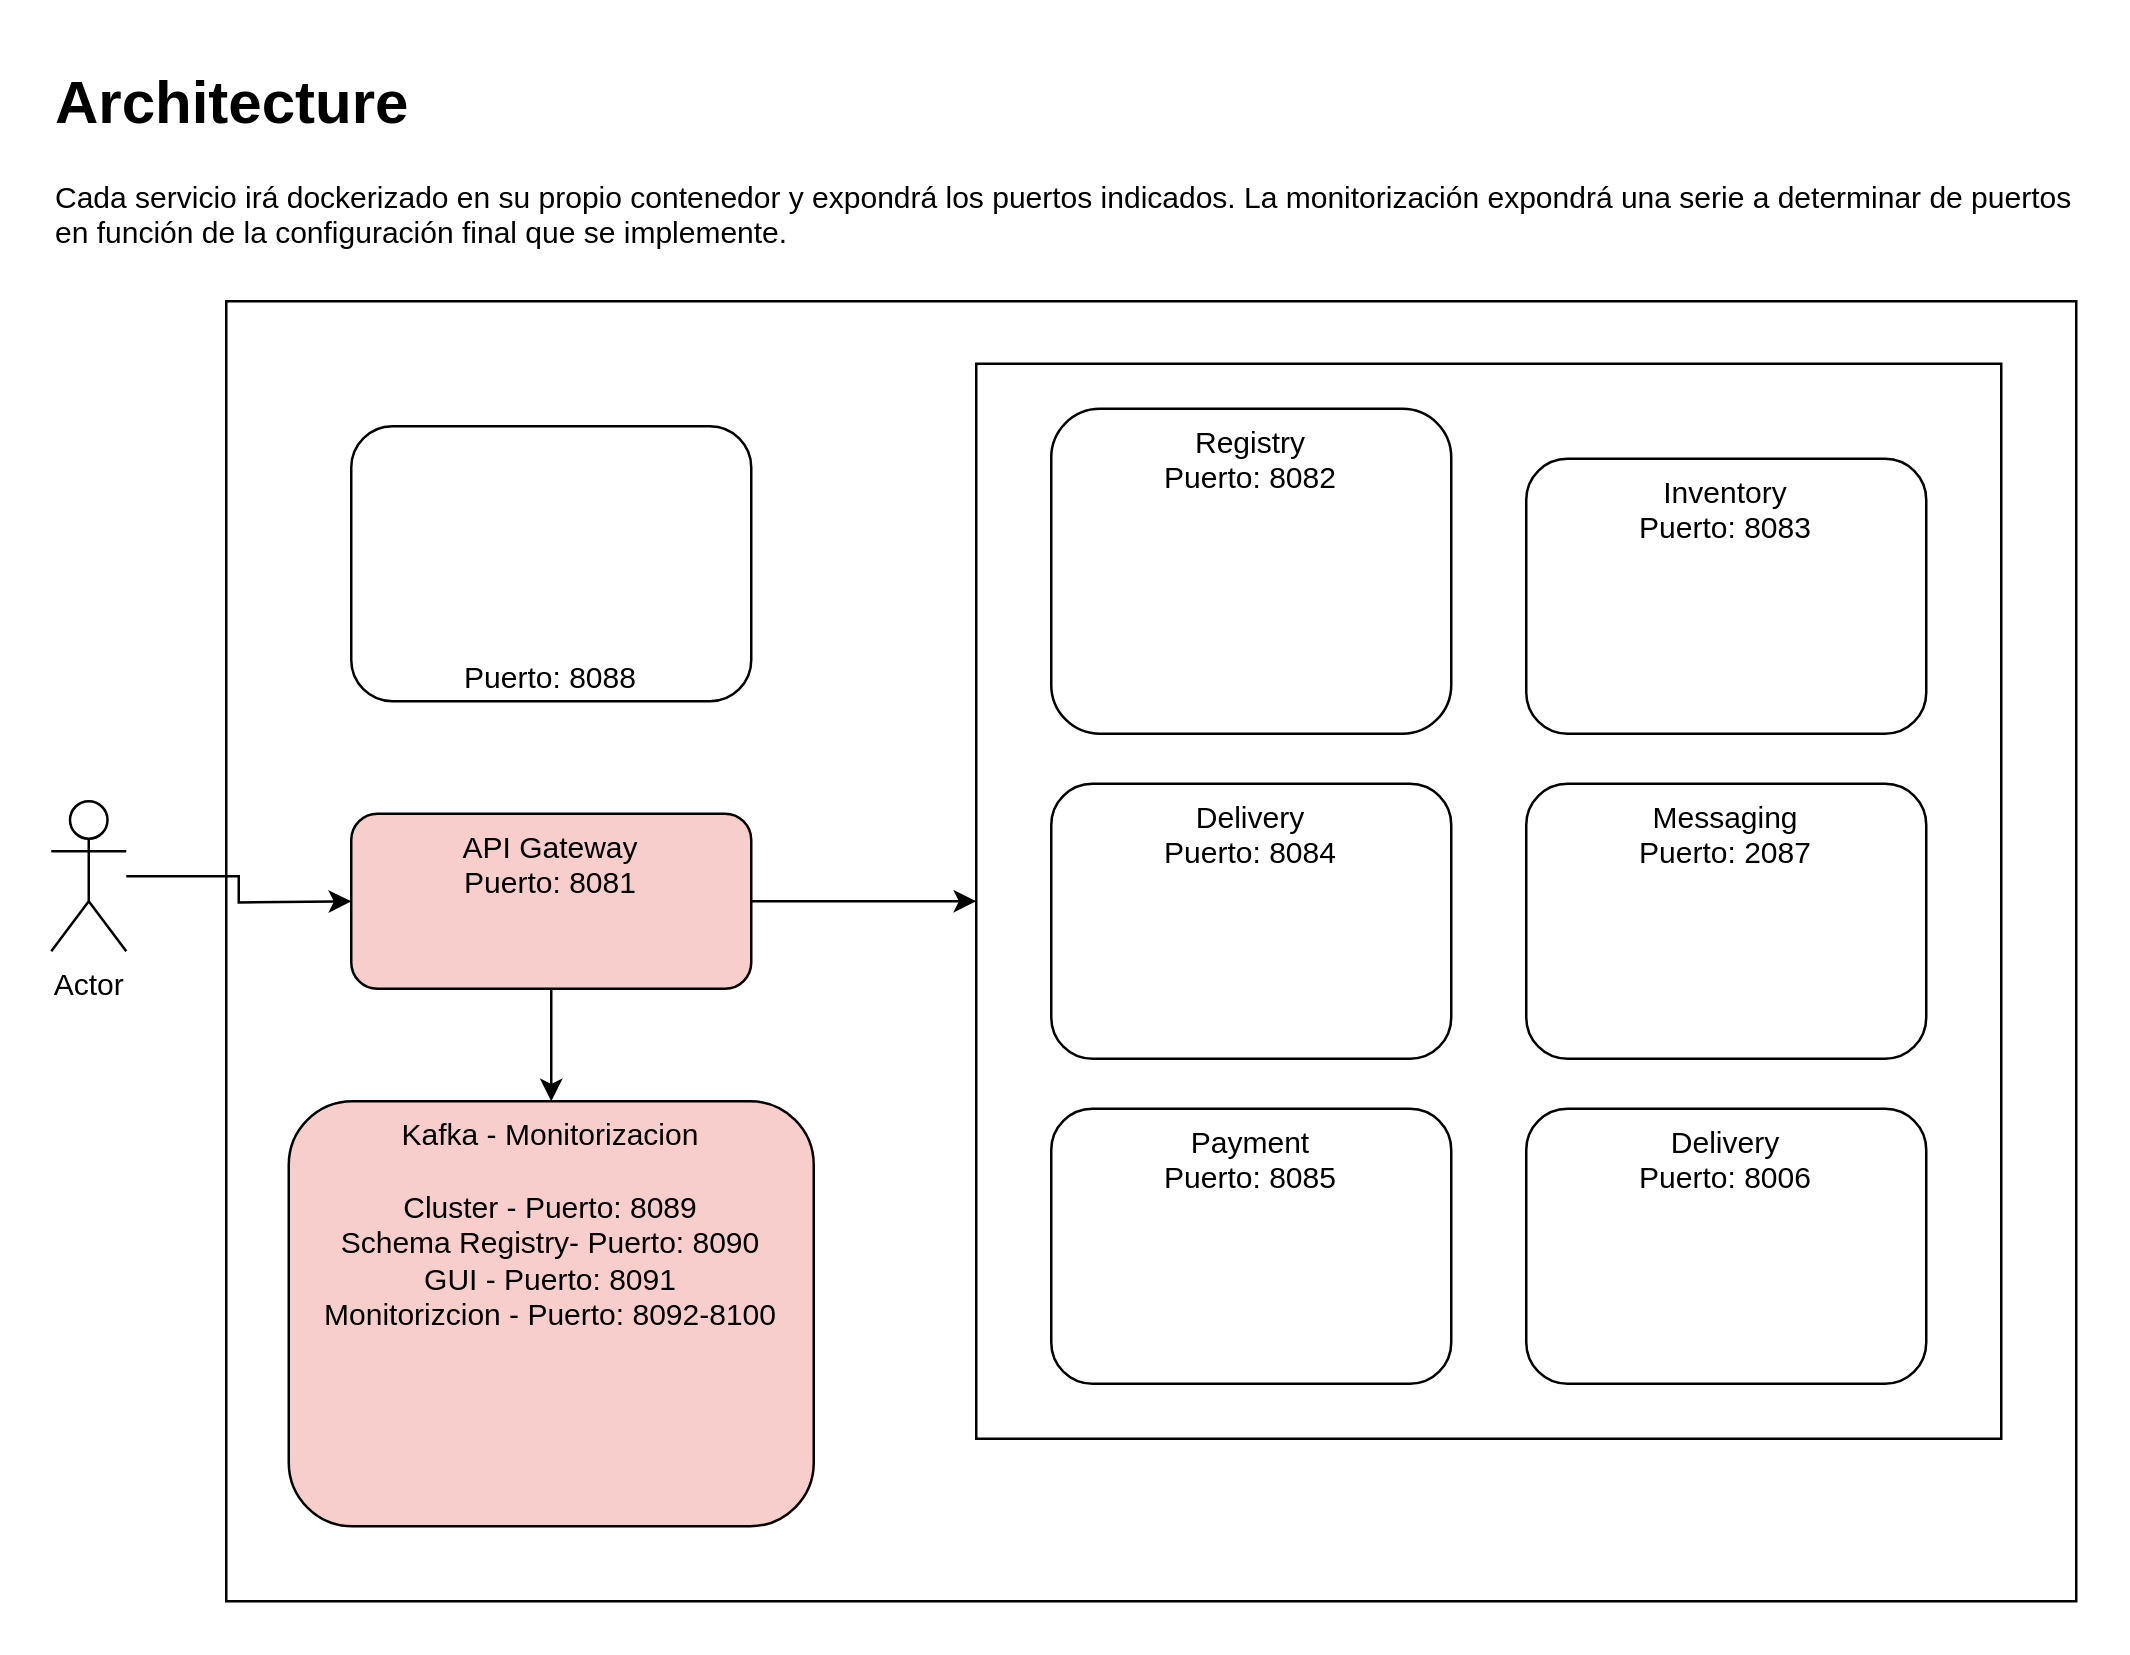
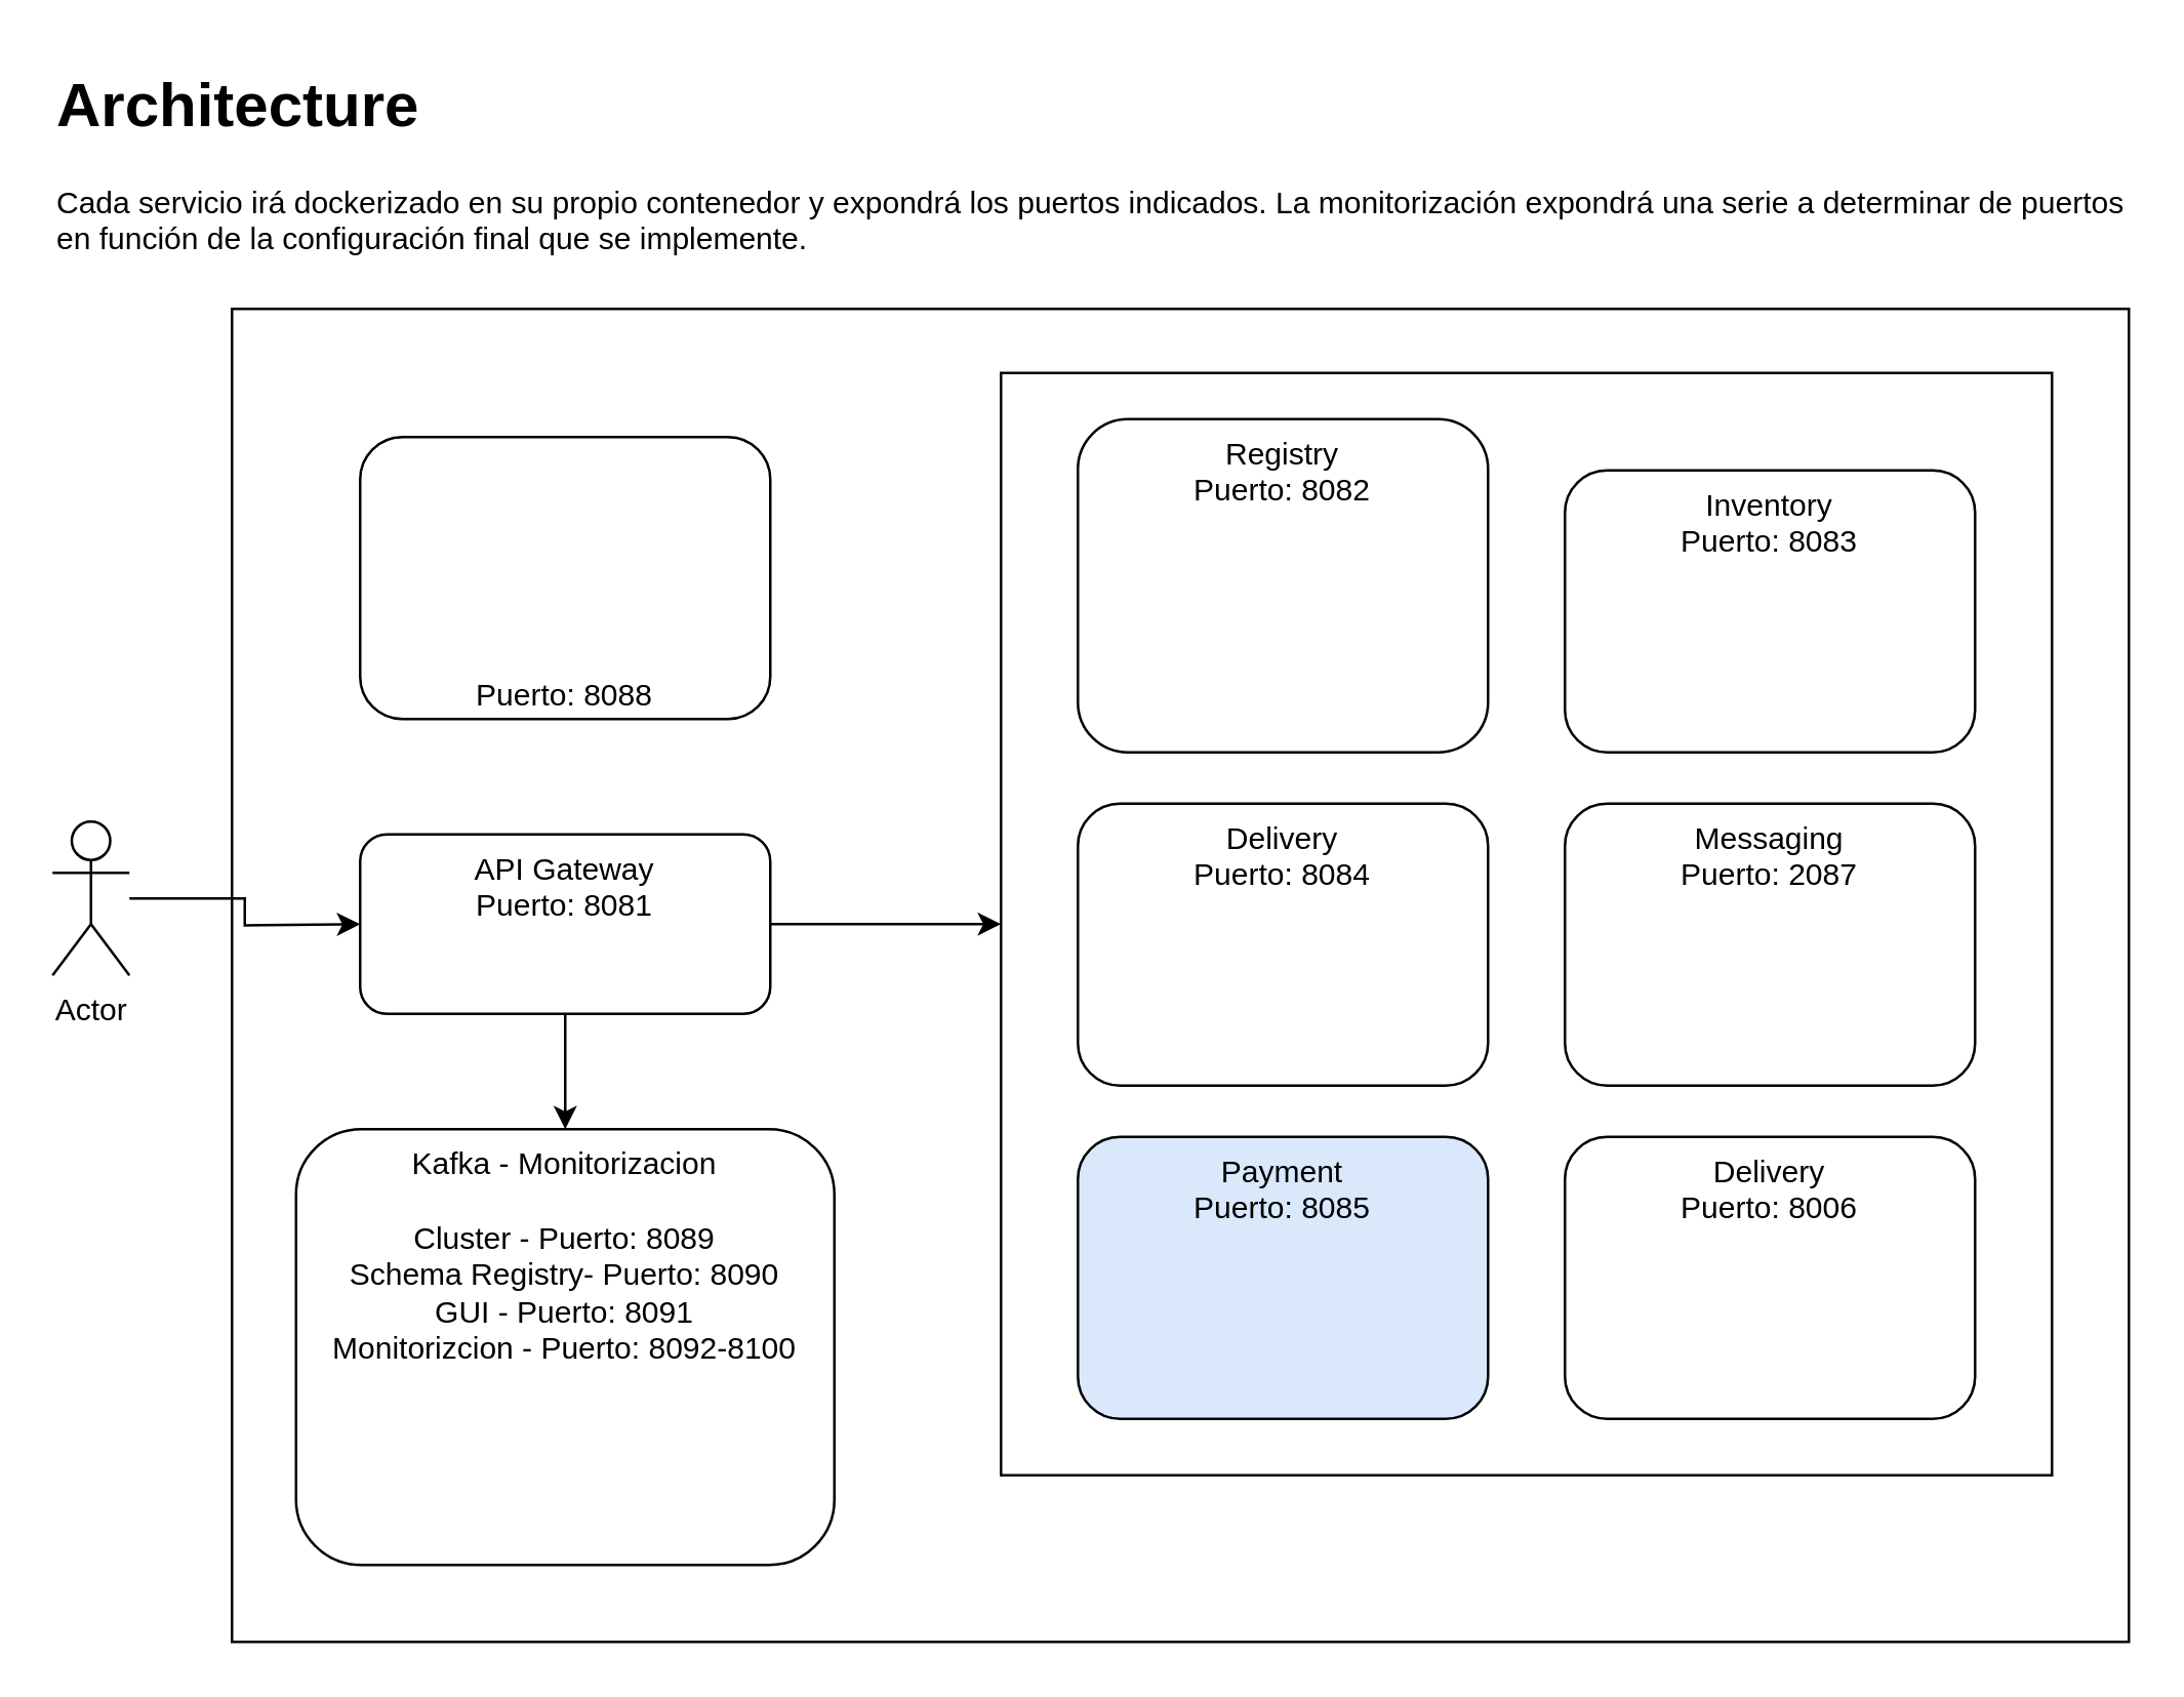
- <mxCell id="18" value="API Gateway&lt;div&gt;Puerto: 8081&lt;/div&gt;" style="rounded=1;whiteSpace=wrap;html=1;verticalAlign=top;fillColor=#f8cecc;" vertex="1" parent="17"><mxGeometry width="160" height="70" as="geometry" /></mxCell>
+ <mxCell id="18" value="API Gateway&lt;div&gt;Puerto: 8081&lt;/div&gt;" style="rounded=1;whiteSpace=wrap;html=1;verticalAlign=top;" vertex="1" parent="17"><mxGeometry width="160" height="70" as="geometry" /></mxCell>
- <mxCell id="21" value="Payment&lt;br&gt;&lt;div&gt;Puerto: 8085&lt;/div&gt;" style="rounded=1;whiteSpace=wrap;html=1;verticalAlign=top;" vertex="1" parent="20"><mxGeometry width="160" height="110" as="geometry" /></mxCell>
+ <mxCell id="21" value="Payment&lt;br&gt;&lt;div&gt;Puerto: 8085&lt;/div&gt;" style="rounded=1;whiteSpace=wrap;html=1;verticalAlign=top;fillColor=#dae8fc;" vertex="1" parent="20"><mxGeometry width="160" height="110" as="geometry" /></mxCell>
- <mxCell id="14" value="Kafka -&amp;nbsp;&lt;span style=&quot;background-color: transparent; color: light-dark(rgb(0, 0, 0), rgb(255, 255, 255));&quot;&gt;Monitorizacion&lt;/span&gt;&lt;div&gt;&lt;div&gt;&lt;br&gt;&lt;div&gt;&lt;span style=&quot;background-color: transparent; color: light-dark(rgb(0, 0, 0), rgb(255, 255, 255));&quot;&gt;Cluster - Puerto: 8089&lt;/span&gt;&lt;/div&gt;&lt;div&gt;&lt;span style=&quot;background-color: transparent; color: light-dark(rgb(0, 0, 0), rgb(255, 255, 255));&quot;&gt;Schema Registry- Puerto: 8090&lt;/span&gt;&lt;/div&gt;&lt;div&gt;&lt;span style=&quot;background-color: transparent; color: light-dark(rgb(0, 0, 0), rgb(255, 255, 255));&quot;&gt;GUI - Puerto: 8091&lt;/span&gt;&lt;/div&gt;&lt;/div&gt;&lt;/div&gt;&lt;div&gt;&lt;span style=&quot;background-color: transparent; color: light-dark(rgb(0, 0, 0), rgb(255, 255, 255));&quot;&gt;Monitorizcion - Puerto: 8092-8100&lt;/span&gt;&lt;/div&gt;" style="rounded=1;whiteSpace=wrap;html=1;verticalAlign=top;fillColor=#f8cecc;" vertex="1" parent="13"><mxGeometry width="210" height="170" as="geometry" /></mxCell>
+ <mxCell id="14" value="Kafka -&amp;nbsp;&lt;span style=&quot;background-color: transparent; color: light-dark(rgb(0, 0, 0), rgb(255, 255, 255));&quot;&gt;Monitorizacion&lt;/span&gt;&lt;div&gt;&lt;div&gt;&lt;br&gt;&lt;div&gt;&lt;span style=&quot;background-color: transparent; color: light-dark(rgb(0, 0, 0), rgb(255, 255, 255));&quot;&gt;Cluster - Puerto: 8089&lt;/span&gt;&lt;/div&gt;&lt;div&gt;&lt;span style=&quot;background-color: transparent; color: light-dark(rgb(0, 0, 0), rgb(255, 255, 255));&quot;&gt;Schema Registry- Puerto: 8090&lt;/span&gt;&lt;/div&gt;&lt;div&gt;&lt;span style=&quot;background-color: transparent; color: light-dark(rgb(0, 0, 0), rgb(255, 255, 255));&quot;&gt;GUI - Puerto: 8091&lt;/span&gt;&lt;/div&gt;&lt;/div&gt;&lt;/div&gt;&lt;div&gt;&lt;span style=&quot;background-color: transparent; color: light-dark(rgb(0, 0, 0), rgb(255, 255, 255));&quot;&gt;Monitorizcion - Puerto: 8092-8100&lt;/span&gt;&lt;/div&gt;" style="rounded=1;whiteSpace=wrap;html=1;verticalAlign=top;" vertex="1" parent="13"><mxGeometry width="210" height="170" as="geometry" /></mxCell>
